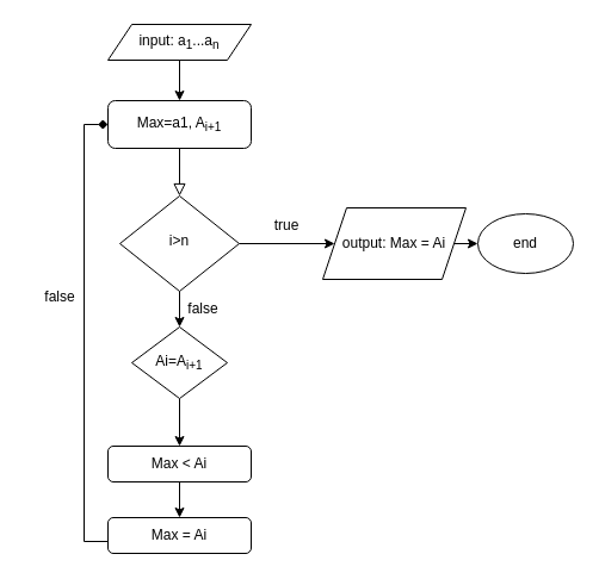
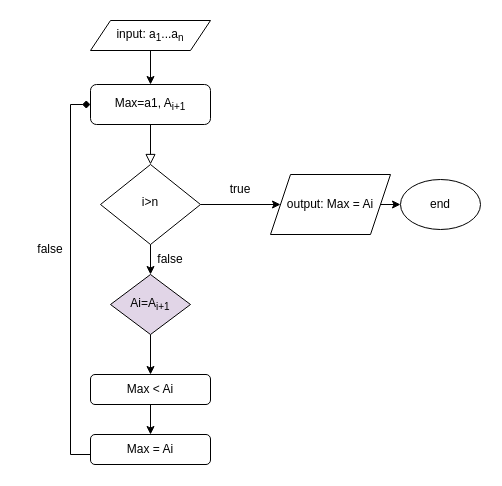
- <mxCell id="15" value="Ai=A&lt;sub&gt;i+1&lt;/sub&gt;" style="rhombus;whiteSpace=wrap;html=1;" vertex="1" parent="1"><mxGeometry x="110" y="274" width="80" height="60" as="geometry" /></mxCell>
+ <mxCell id="15" value="Ai=A&lt;sub&gt;i+1&lt;/sub&gt;" style="rhombus;whiteSpace=wrap;html=1;fillColor=#e1d5e7;" vertex="1" parent="1"><mxGeometry x="110" y="274" width="80" height="60" as="geometry" /></mxCell>
